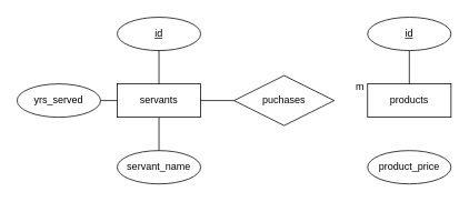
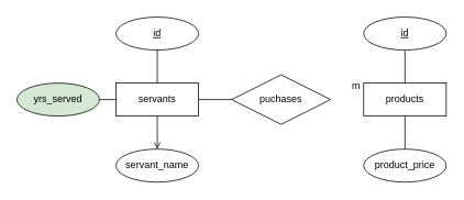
- <mxCell id="3" value="yrs_served" style="ellipse;whiteSpace=wrap;html=1;align=center;" parent="1" vertex="1"><mxGeometry x="20" y="100" width="100" height="40" as="geometry" /></mxCell>
+ <mxCell id="3" value="yrs_served" style="ellipse;whiteSpace=wrap;html=1;align=center;fillColor=#d5e8d4;" parent="1" vertex="1"><mxGeometry x="20" y="100" width="100" height="40" as="geometry" /></mxCell>
+ <mxCell id="12" value="" style="endArrow=none;html=1;rounded=0;exitX=0.5;exitY=1;exitDx=0;exitDy=0;entryX=0.5;entryY=0;entryDx=0;entryDy=0;" parent="1" source="9" target="10" edge="1"><mxGeometry relative="1" as="geometry"><mxPoint x="540" y="130" as="sourcePoint" /><mxPoint x="700" y="130" as="targetPoint" /></mxGeometry></mxCell>
- <mxCell id="7" value="" style="endArrow=none;html=1;rounded=0;exitX=0.5;exitY=1;exitDx=0;exitDy=0;entryX=0.5;entryY=0;entryDx=0;entryDy=0;" parent="1" source="2" target="4" edge="1"><mxGeometry relative="1" as="geometry"><mxPoint x="240" y="130" as="sourcePoint" /><mxPoint x="400" y="130" as="targetPoint" /></mxGeometry></mxCell>
+ <mxCell id="7" value="" style="endArrow=open;html=1;rounded=0;exitX=0.5;exitY=1;exitDx=0;exitDy=0;entryX=0.5;entryY=0;entryDx=0;entryDy=0;" parent="1" source="2" target="4" edge="1"><mxGeometry relative="1" as="geometry"><mxPoint x="240" y="130" as="sourcePoint" /><mxPoint x="400" y="130" as="targetPoint" /></mxGeometry></mxCell>
